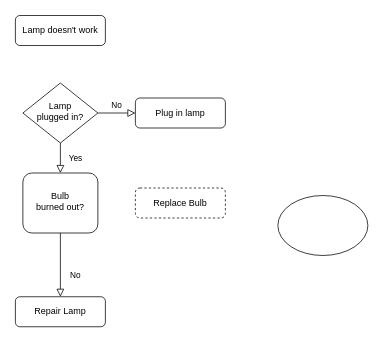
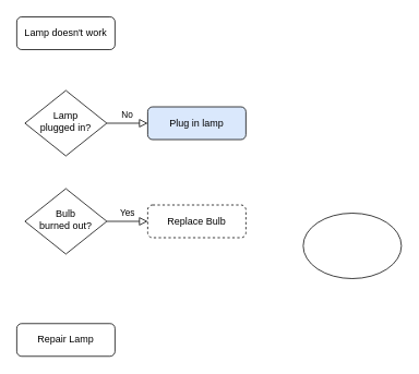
- <mxCell id="6" value="Plug in lamp" style="rounded=1;whiteSpace=wrap;html=1;fontSize=12;glass=0;strokeWidth=1;shadow=0;" parent="1" vertex="1"><mxGeometry x="180" y="130" width="120" height="40" as="geometry" /></mxCell>
+ <mxCell id="6" value="Plug in lamp" style="rounded=1;whiteSpace=wrap;html=1;fontSize=12;glass=0;strokeWidth=1;shadow=0;fillColor=#dae8fc;" parent="1" vertex="1"><mxGeometry x="180" y="130" width="120" height="40" as="geometry" /></mxCell>
- <mxCell id="3" value="Yes" style="rounded=0;html=1;jettySize=auto;orthogonalLoop=1;fontSize=11;endArrow=block;endFill=0;endSize=8;strokeWidth=1;shadow=0;labelBackgroundColor=none;edgeStyle=orthogonalEdgeStyle;" parent="1" source="5" target="9" edge="1"><mxGeometry y="20" relative="1" as="geometry"><mxPoint as="offset" /></mxGeometry></mxCell>
- <mxCell id="9" value="Bulb&lt;br&gt;burned out?" style="whiteSpace=wrap;html=1;shadow=0;fontFamily=Helvetica;fontSize=12;align=center;strokeWidth=1;spacing=6;spacingTop=-4;rounded=1;" parent="1" vertex="1"><mxGeometry x="30" y="230" width="100" height="80" as="geometry" /></mxCell>
+ <mxCell id="9" value="Bulb&lt;br&gt;burned out?" style="rhombus;whiteSpace=wrap;html=1;shadow=0;fontFamily=Helvetica;fontSize=12;align=center;strokeWidth=1;spacing=6;spacingTop=-4;" parent="1" vertex="1"><mxGeometry x="30" y="230" width="100" height="80" as="geometry" /></mxCell>
+ <mxCell id="8" value="Yes" style="edgeStyle=orthogonalEdgeStyle;rounded=0;html=1;jettySize=auto;orthogonalLoop=1;fontSize=11;endArrow=block;endFill=0;endSize=8;strokeWidth=1;shadow=0;labelBackgroundColor=none;" parent="1" source="9" target="11" edge="1"><mxGeometry y="10" relative="1" as="geometry"><mxPoint as="offset" /></mxGeometry></mxCell>
- <mxCell id="7" value="No" style="rounded=0;html=1;jettySize=auto;orthogonalLoop=1;fontSize=11;endArrow=block;endFill=0;endSize=8;strokeWidth=1;shadow=0;labelBackgroundColor=none;edgeStyle=orthogonalEdgeStyle;" parent="1" source="9" target="10" edge="1"><mxGeometry x="0.333" y="20" relative="1" as="geometry"><mxPoint as="offset" /></mxGeometry></mxCell>
